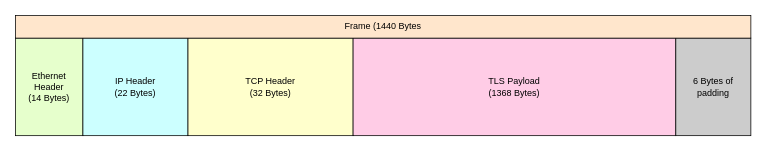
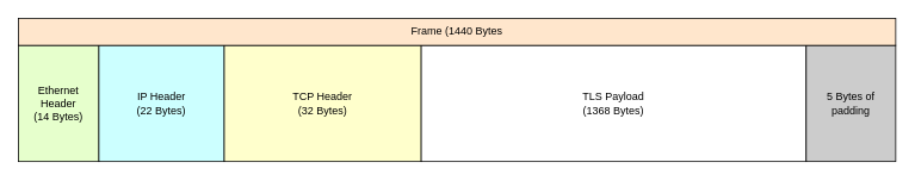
- <mxCell id="5" value="TLS Payload&lt;br&gt;(1368 Bytes)" style="rounded=0;whiteSpace=wrap;html=1;fillColor=#FFCCE6;" vertex="1" parent="1"><mxGeometry x="470" y="50" width="430" height="130" as="geometry" /></mxCell>
+ <mxCell id="5" value="TLS Payload&lt;br&gt;(1368 Bytes)" style="rounded=0;whiteSpace=wrap;html=1;fillColor=#ffffff;" vertex="1" parent="1"><mxGeometry x="470" y="50" width="430" height="130" as="geometry" /></mxCell>
- <mxCell id="6" value="6 Bytes of padding" style="rounded=0;whiteSpace=wrap;html=1;fillColor=#CCCCCC;" vertex="1" parent="1"><mxGeometry x="900" y="50" width="100" height="130" as="geometry" /></mxCell>
+ <mxCell id="6" value="5 Bytes of padding" style="rounded=0;whiteSpace=wrap;html=1;fillColor=#CCCCCC;" vertex="1" parent="1"><mxGeometry x="900" y="50" width="100" height="130" as="geometry" /></mxCell>
